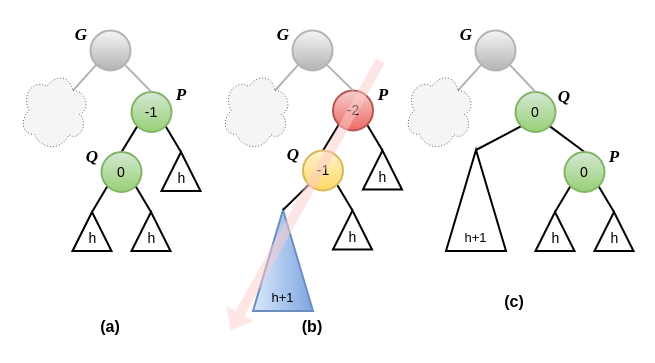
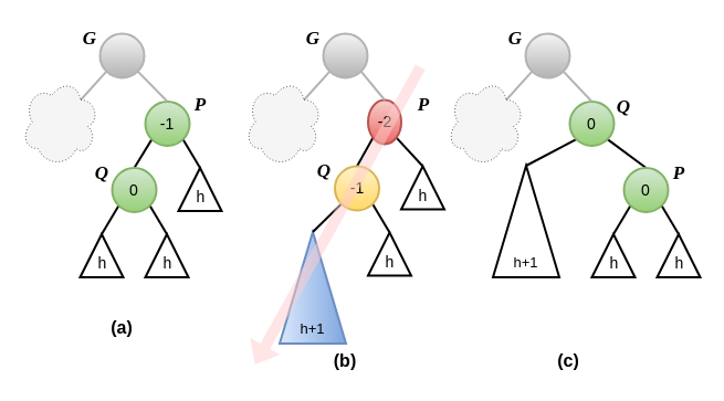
- <mxCell id="44" value="-2" style="ellipse;whiteSpace=wrap;html=1;aspect=fixed;fillColor=#f8cecc;strokeColor=#b85450;gradientColor=#ea6b66;strokeWidth=2;fontSize=14;" parent="40" vertex="1"><mxGeometry x="110.5" y="70" width="40" height="40" as="geometry" /></mxCell>
+ <mxCell id="44" value="-2" style="ellipse;whiteSpace=wrap;html=1;aspect=fixed;fillColor=#f8cecc;strokeColor=#b85450;gradientColor=#ea6b66;strokeWidth=2;fontSize=14;" parent="40" vertex="1"><mxGeometry x="110.5" y="70" width="30" height="40" as="geometry" /></mxCell>
- <mxCell id="5" value="&lt;font style=&quot;font-size: 16px;&quot;&gt;&lt;b&gt;(c)&lt;/b&gt;&lt;/font&gt;" style="text;html=1;align=center;verticalAlign=middle;whiteSpace=wrap;rounded=0;fontFamily=Helvetica;fontSize=11;fontColor=default;labelBackgroundColor=default;" parent="2" vertex="1"><mxGeometry x="464" y="265.5" width="60" height="30" as="geometry" /></mxCell>
+ <mxCell id="5" value="&lt;font style=&quot;font-size: 16px;&quot;&gt;&lt;b&gt;(c)&lt;/b&gt;&lt;/font&gt;" style="text;html=1;align=center;verticalAlign=middle;whiteSpace=wrap;rounded=0;fontFamily=Helvetica;fontSize=11;fontColor=default;labelBackgroundColor=default;" parent="2" vertex="1"><mxGeometry x="464" y="290.5" width="60" height="30" as="geometry" /></mxCell>
- <mxCell id="3" value="&lt;font style=&quot;font-size: 16px;&quot;&gt;&lt;b&gt;(a)&lt;/b&gt;&lt;/font&gt;" style="text;html=1;align=center;verticalAlign=middle;whiteSpace=wrap;rounded=0;fontFamily=Helvetica;fontSize=11;fontColor=default;labelBackgroundColor=default;" parent="2" vertex="1"><mxGeometry x="60" y="290.5" width="60" height="30" as="geometry" /></mxCell>
+ <mxCell id="3" value="&lt;font style=&quot;font-size: 16px;&quot;&gt;&lt;b&gt;(a)&lt;/b&gt;&lt;/font&gt;" style="text;html=1;align=center;verticalAlign=middle;whiteSpace=wrap;rounded=0;fontFamily=Helvetica;fontSize=11;fontColor=default;labelBackgroundColor=default;" parent="2" vertex="1"><mxGeometry x="60" y="260.5" width="60" height="30" as="geometry" /></mxCell>
